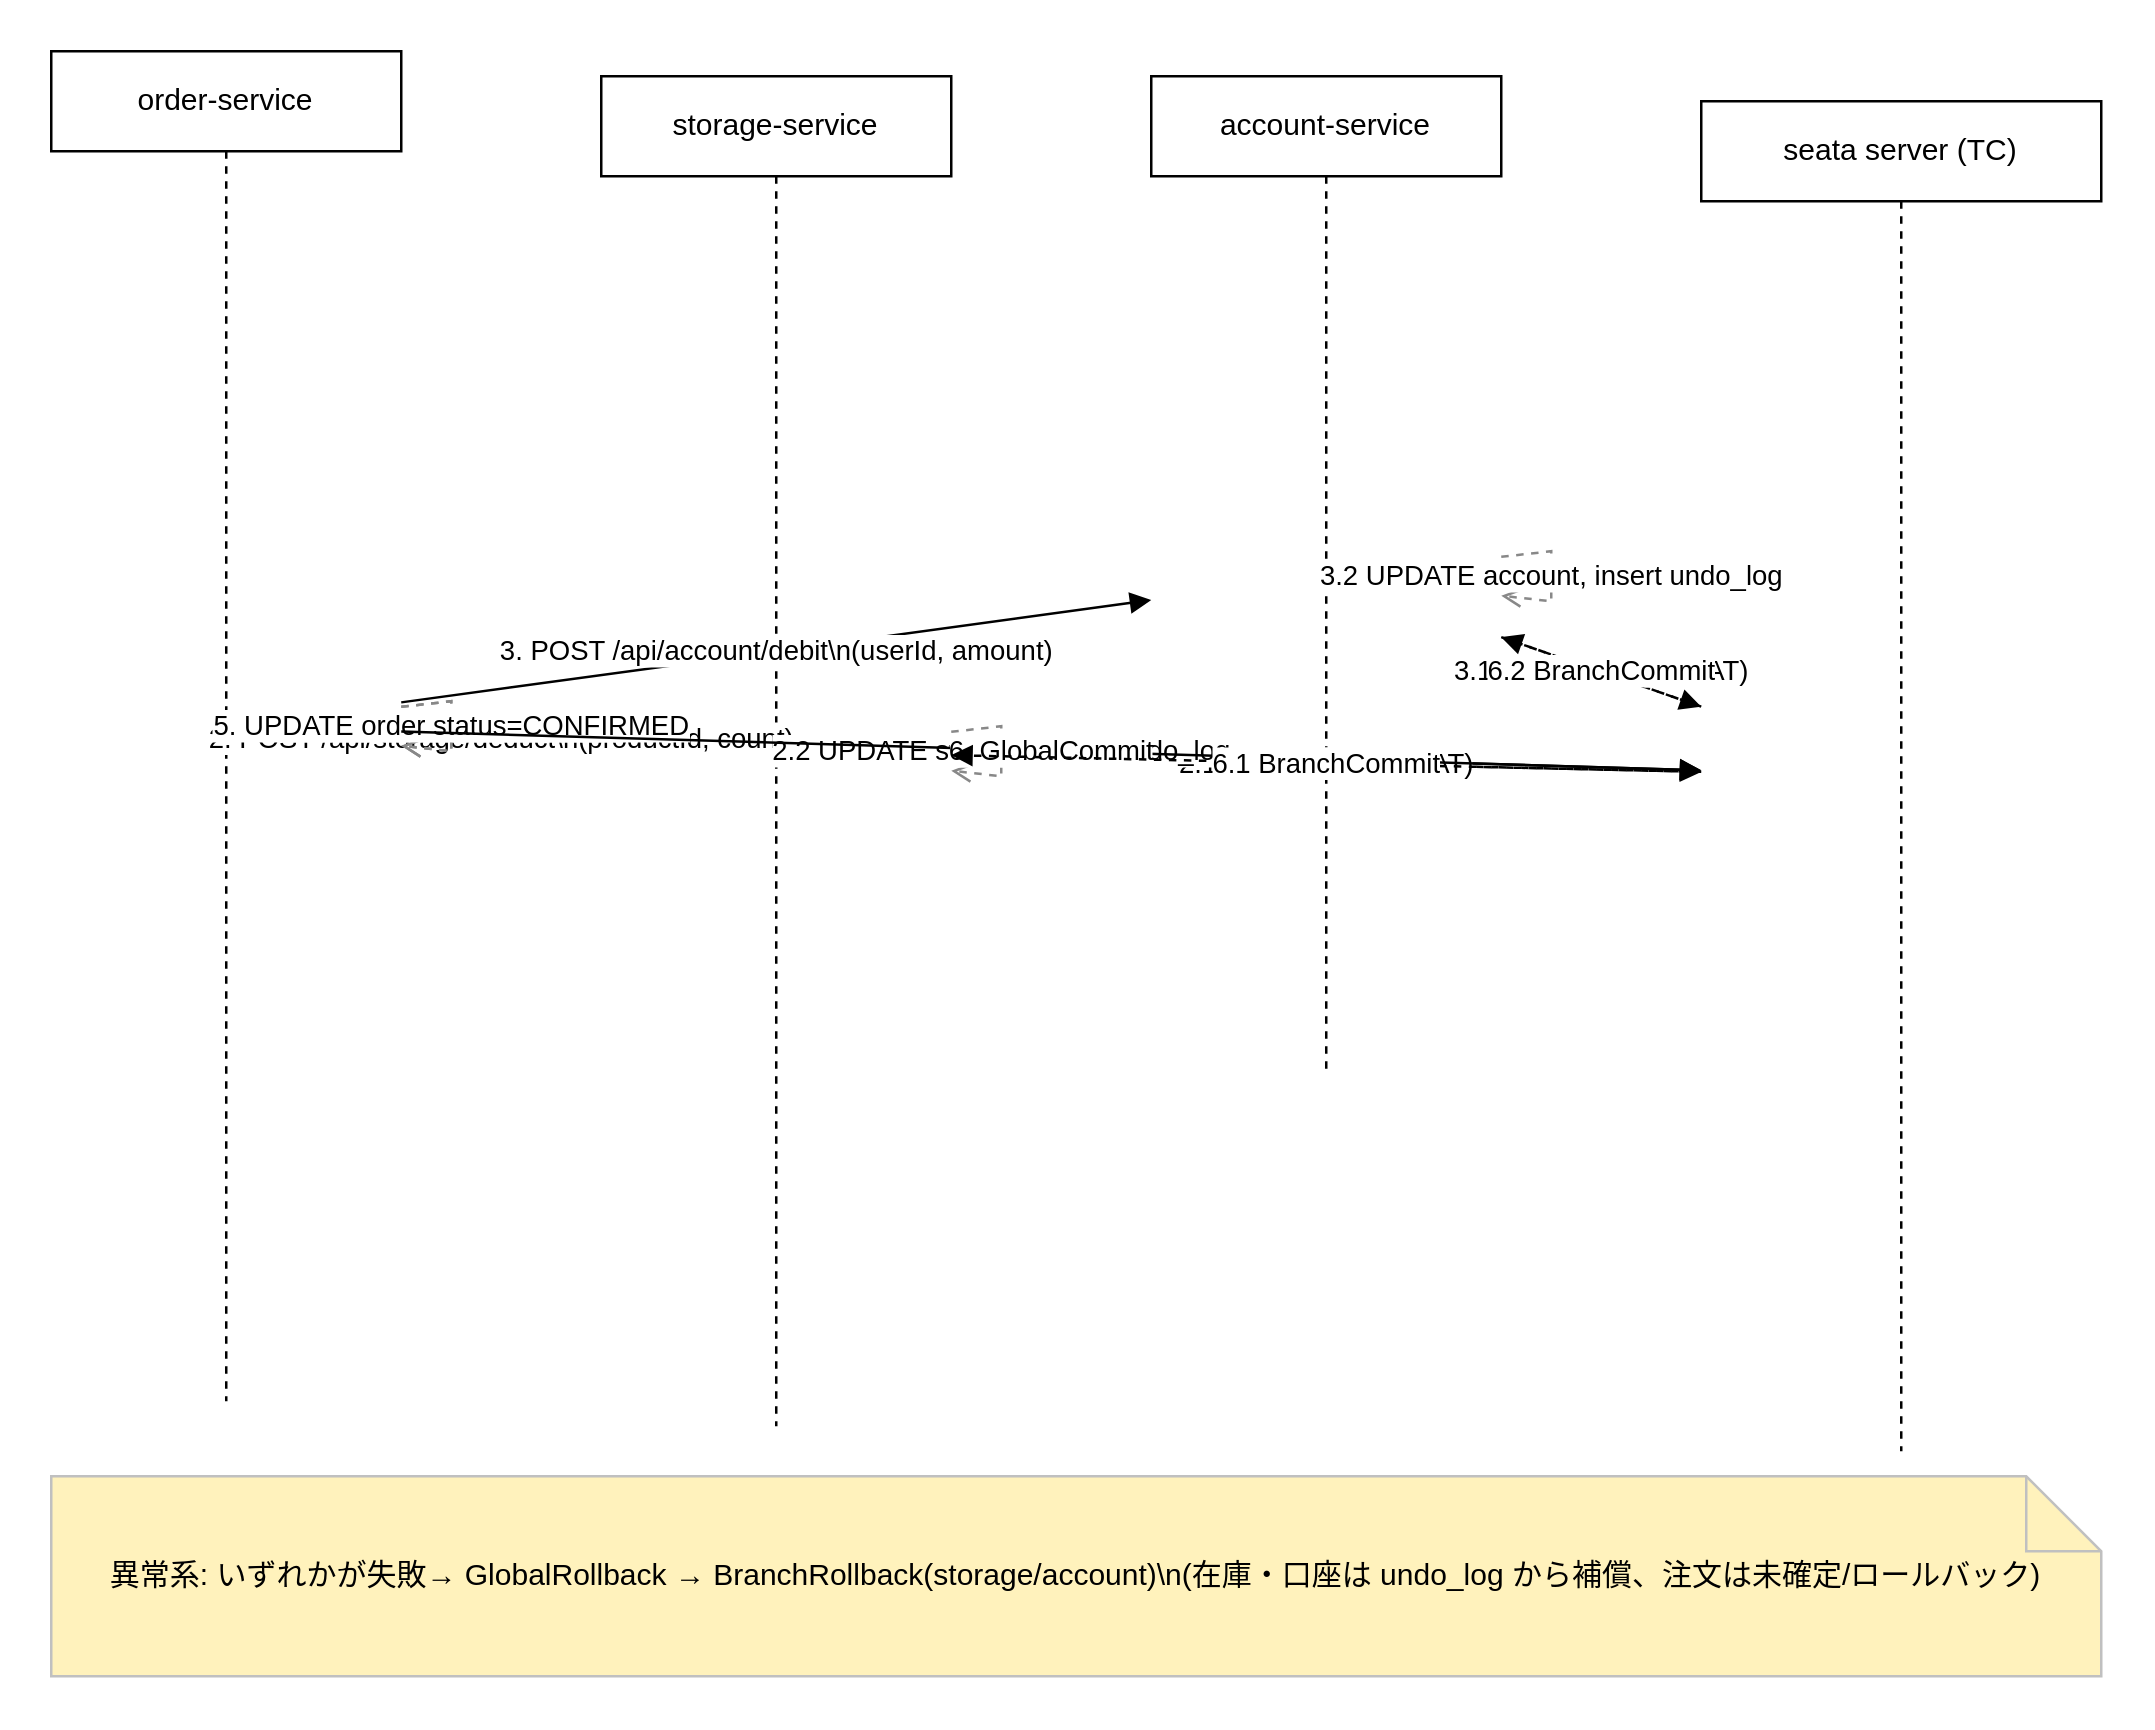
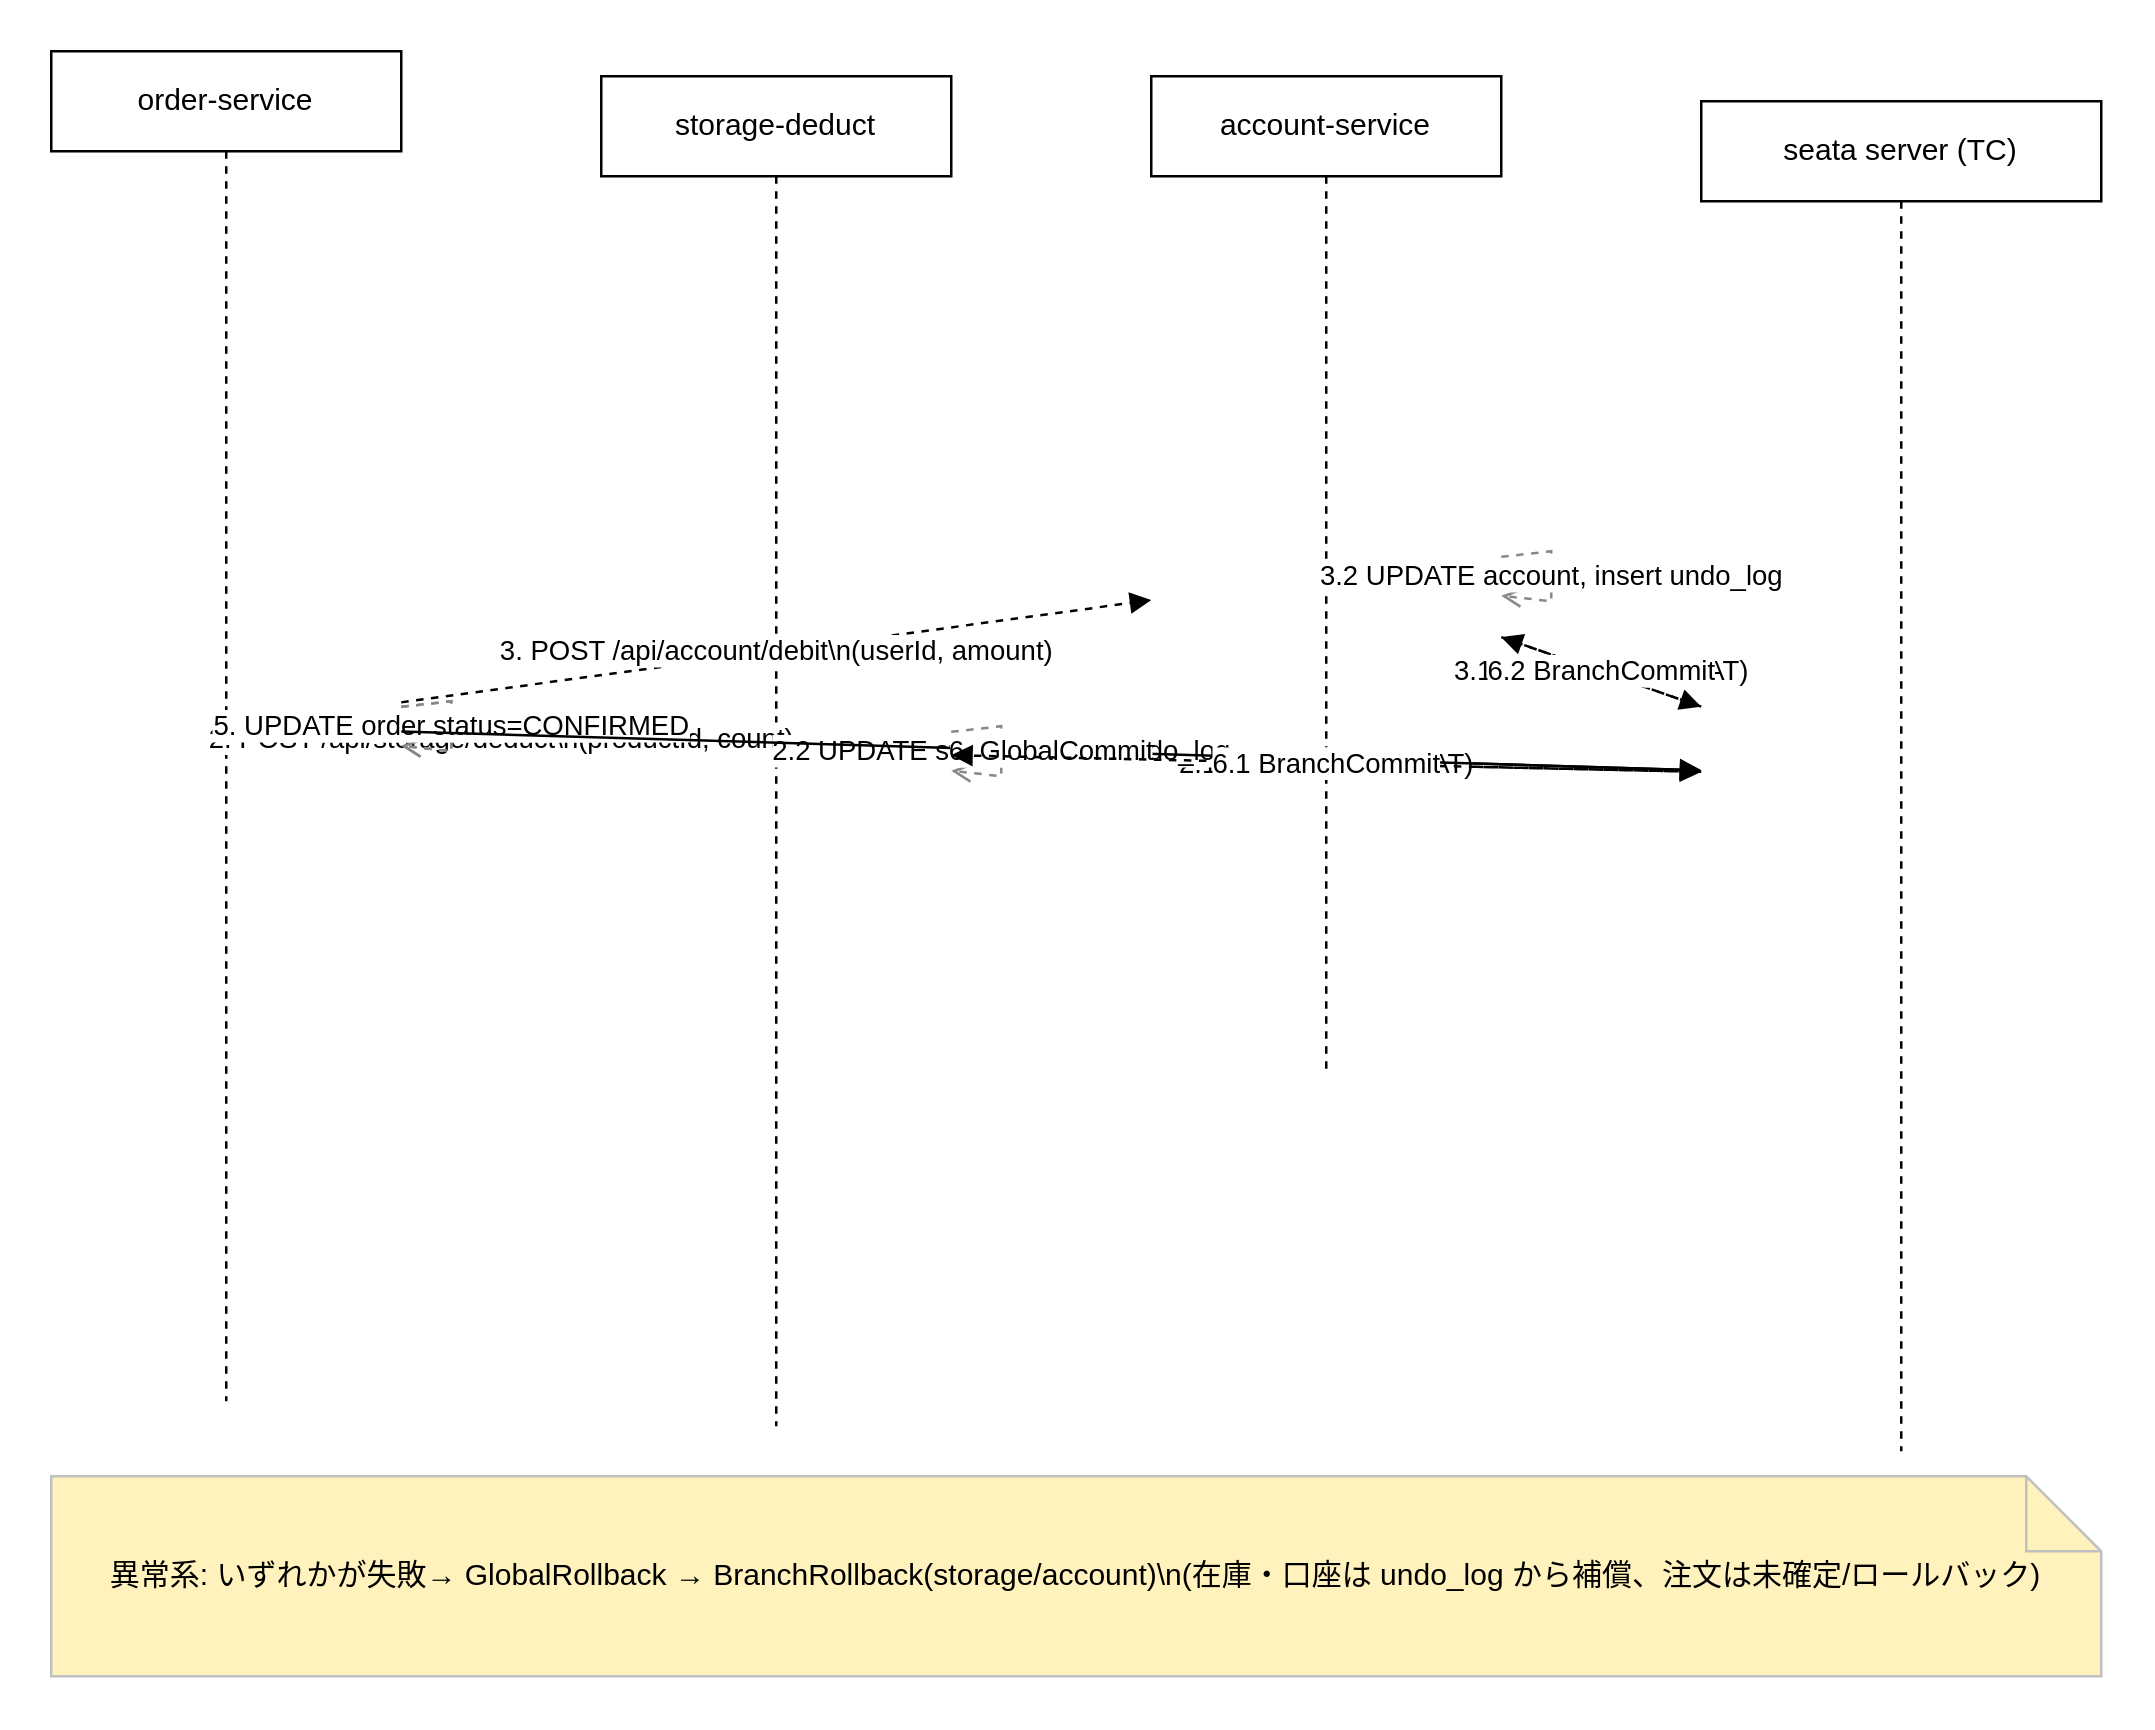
- <mxCell id="3" value="storage-service" style="shape=umlLifeline;whiteSpace=wrap;html=1;outlineConnect=0;container=1;rounded=0;" vertex="1" parent="1"><mxGeometry x="240" y="30" width="140" height="540" as="geometry" /></mxCell>
+ <mxCell id="3" value="storage-deduct" style="shape=umlLifeline;whiteSpace=wrap;html=1;outlineConnect=0;container=1;rounded=0;" vertex="1" parent="1"><mxGeometry x="240" y="30" width="140" height="540" as="geometry" /></mxCell>
- <mxCell id="10" value="3. POST /api/account/debit\n(userId, amount)" style="endArrow=block;html=1;rounded=0;strokeWidth=1;" edge="1" parent="1" source="2" target="4"><mxGeometry relative="1" as="geometry" /></mxCell>
+ <mxCell id="10" value="3. POST /api/account/debit\n(userId, amount)" style="endArrow=block;html=1;rounded=0;strokeWidth=1;dashed=1;" edge="1" parent="1" source="2" target="4"><mxGeometry relative="1" as="geometry" /></mxCell>
